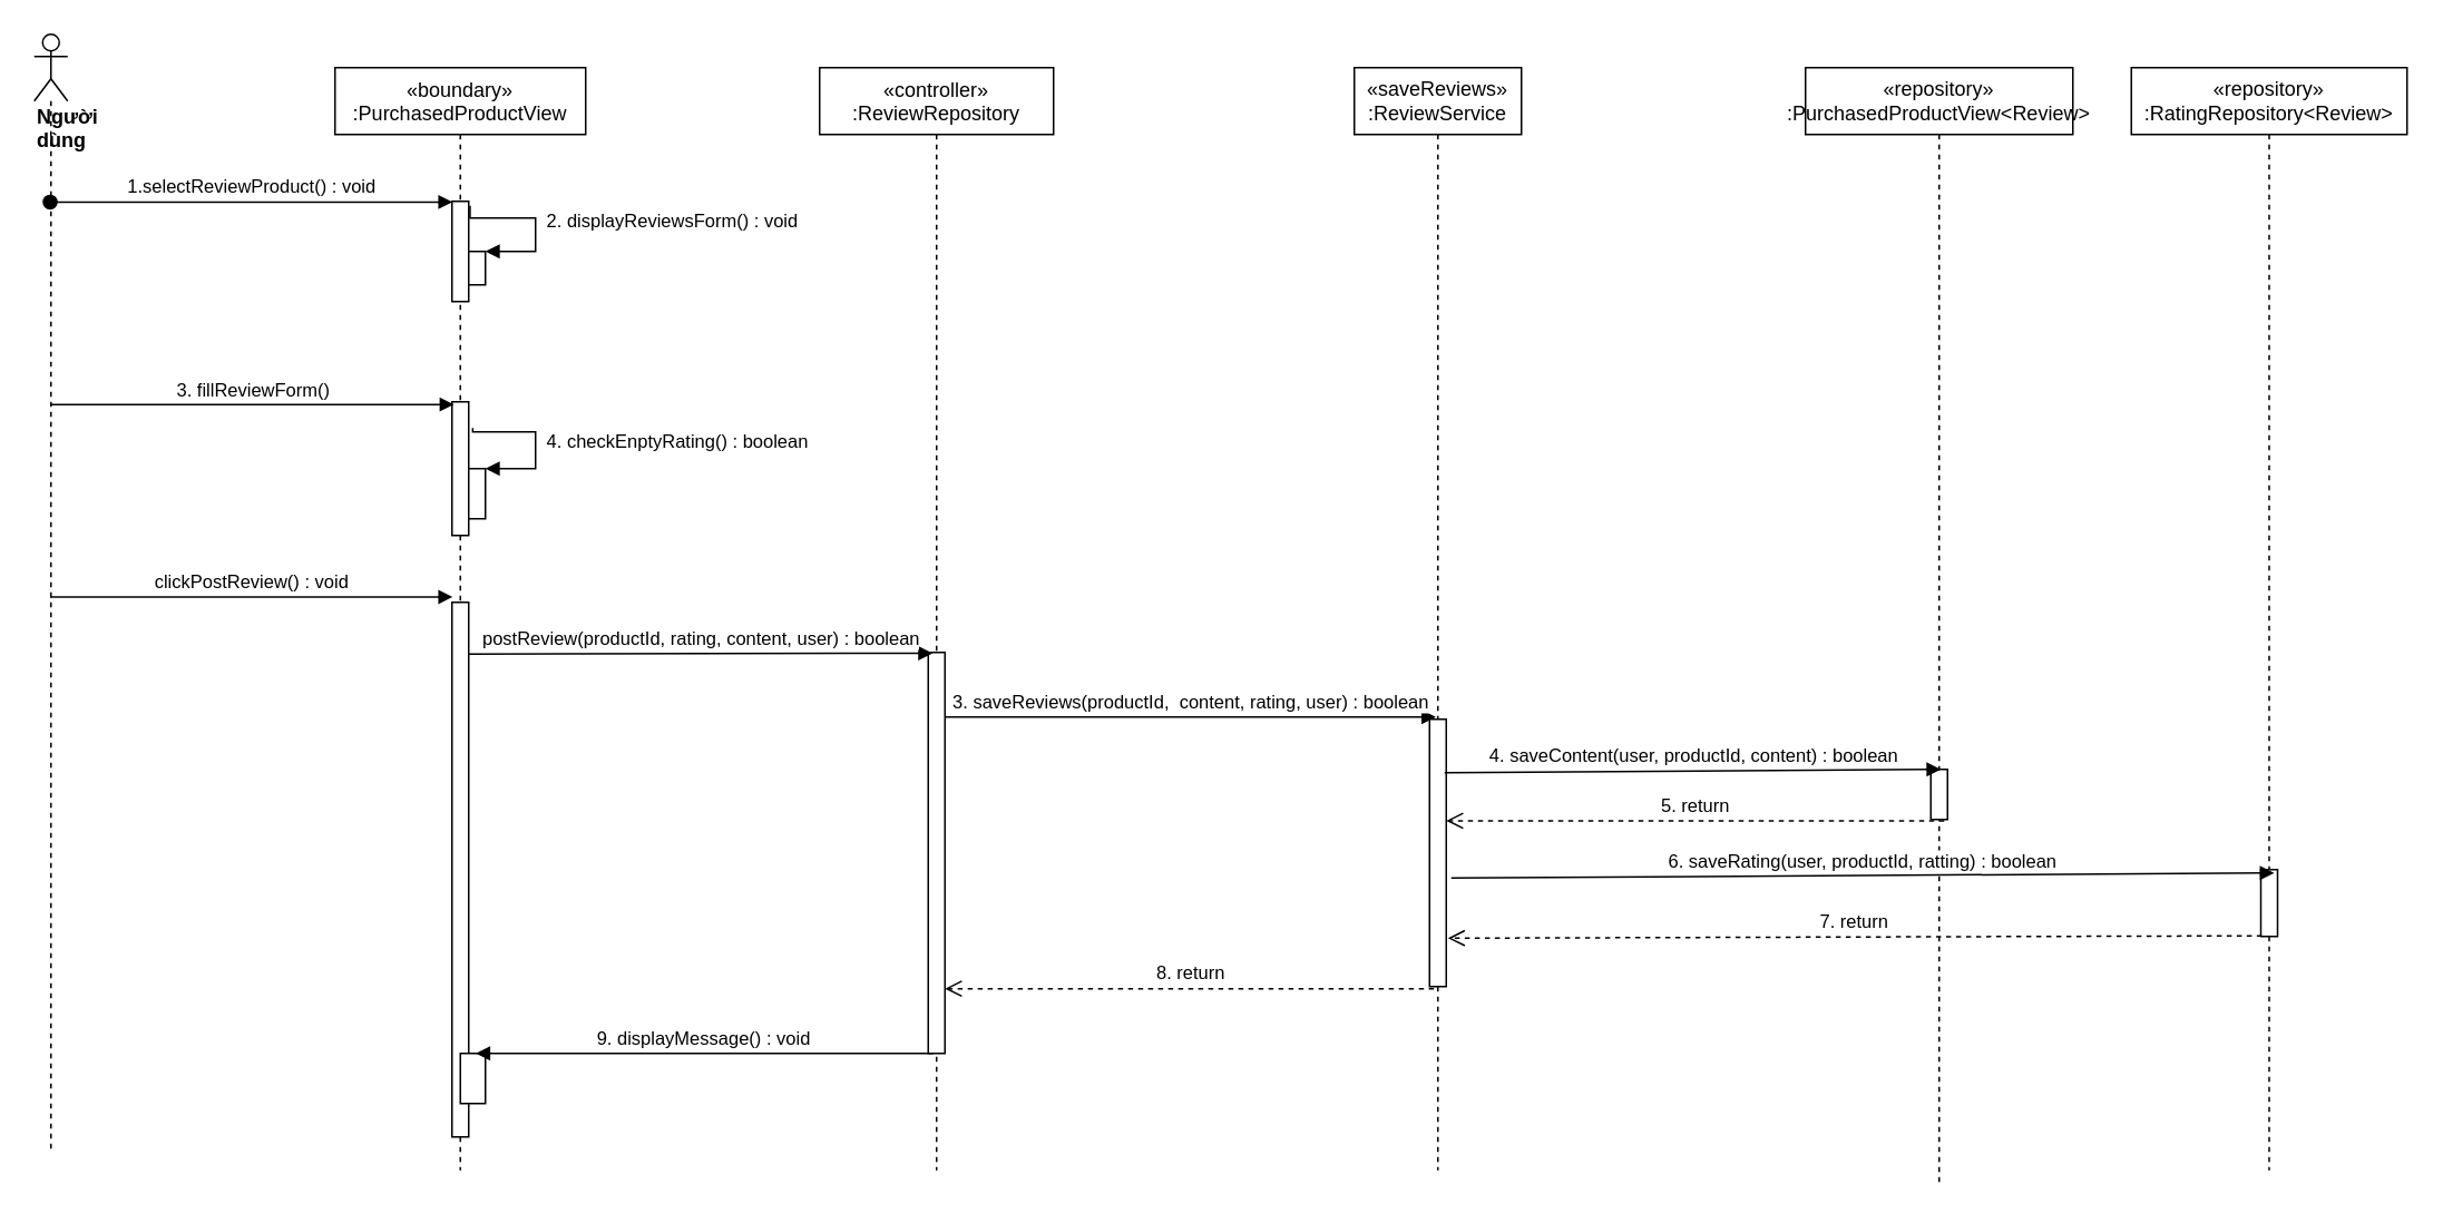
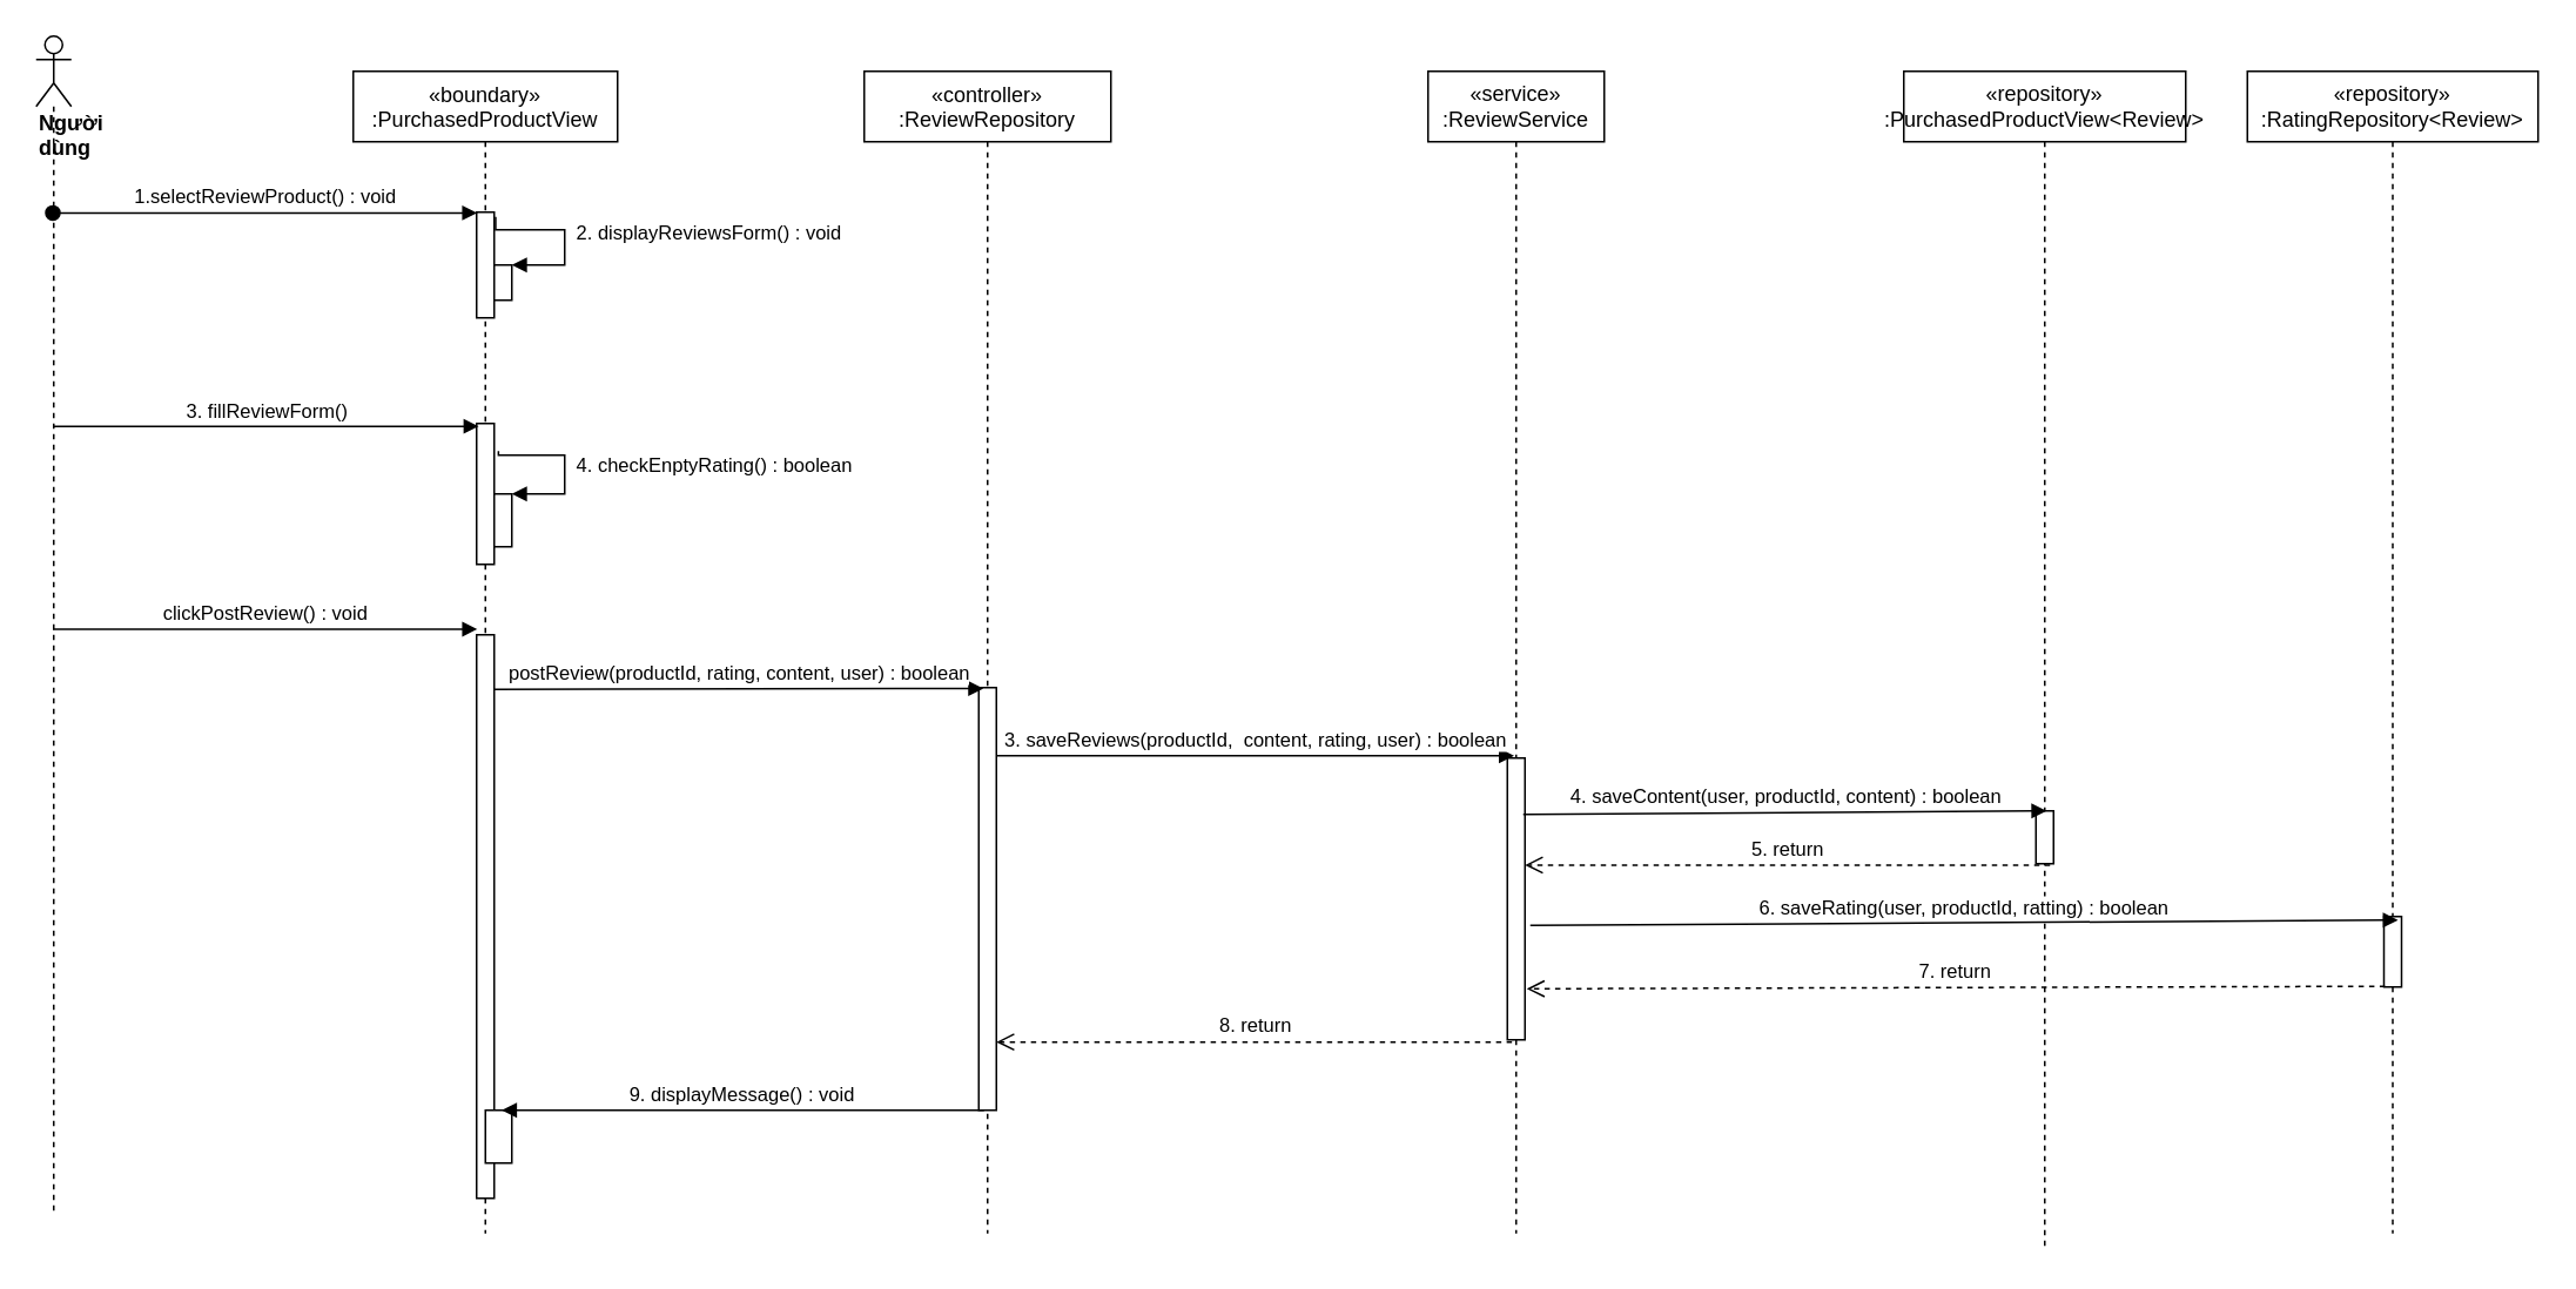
- <mxCell id="12" value="&lt;span&gt;«saveReviews»&lt;br&gt;&lt;/span&gt;:ReviewService" style="shape=umlLifeline;perimeter=lifelinePerimeter;whiteSpace=wrap;html=1;container=1;collapsible=0;recursiveResize=0;outlineConnect=0;" parent="1" vertex="1"><mxGeometry x="810" y="40" width="100" height="660" as="geometry" /></mxCell>
+ <mxCell id="12" value="&lt;span&gt;«service»&lt;br&gt;&lt;/span&gt;:ReviewService" style="shape=umlLifeline;perimeter=lifelinePerimeter;whiteSpace=wrap;html=1;container=1;collapsible=0;recursiveResize=0;outlineConnect=0;" parent="1" vertex="1"><mxGeometry x="810" y="40" width="100" height="660" as="geometry" /></mxCell>
